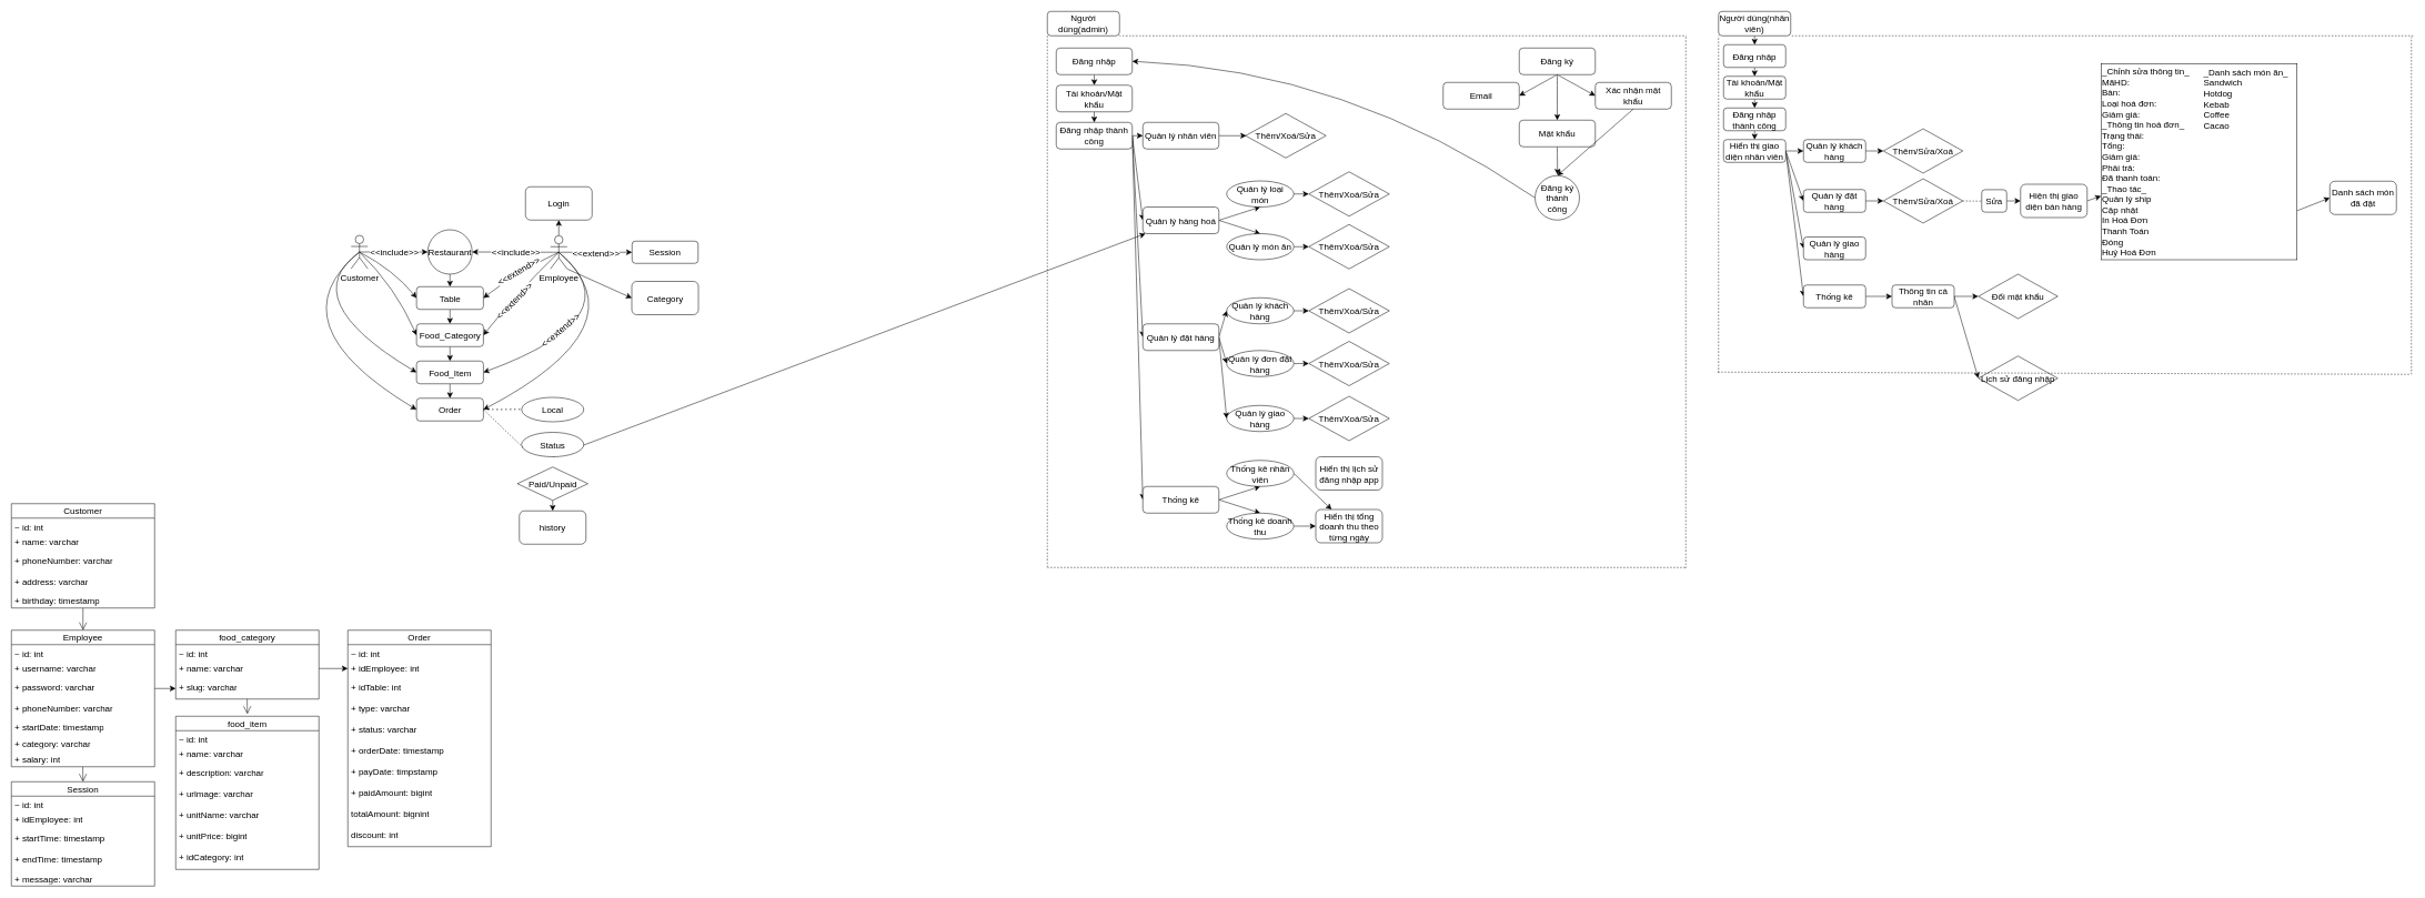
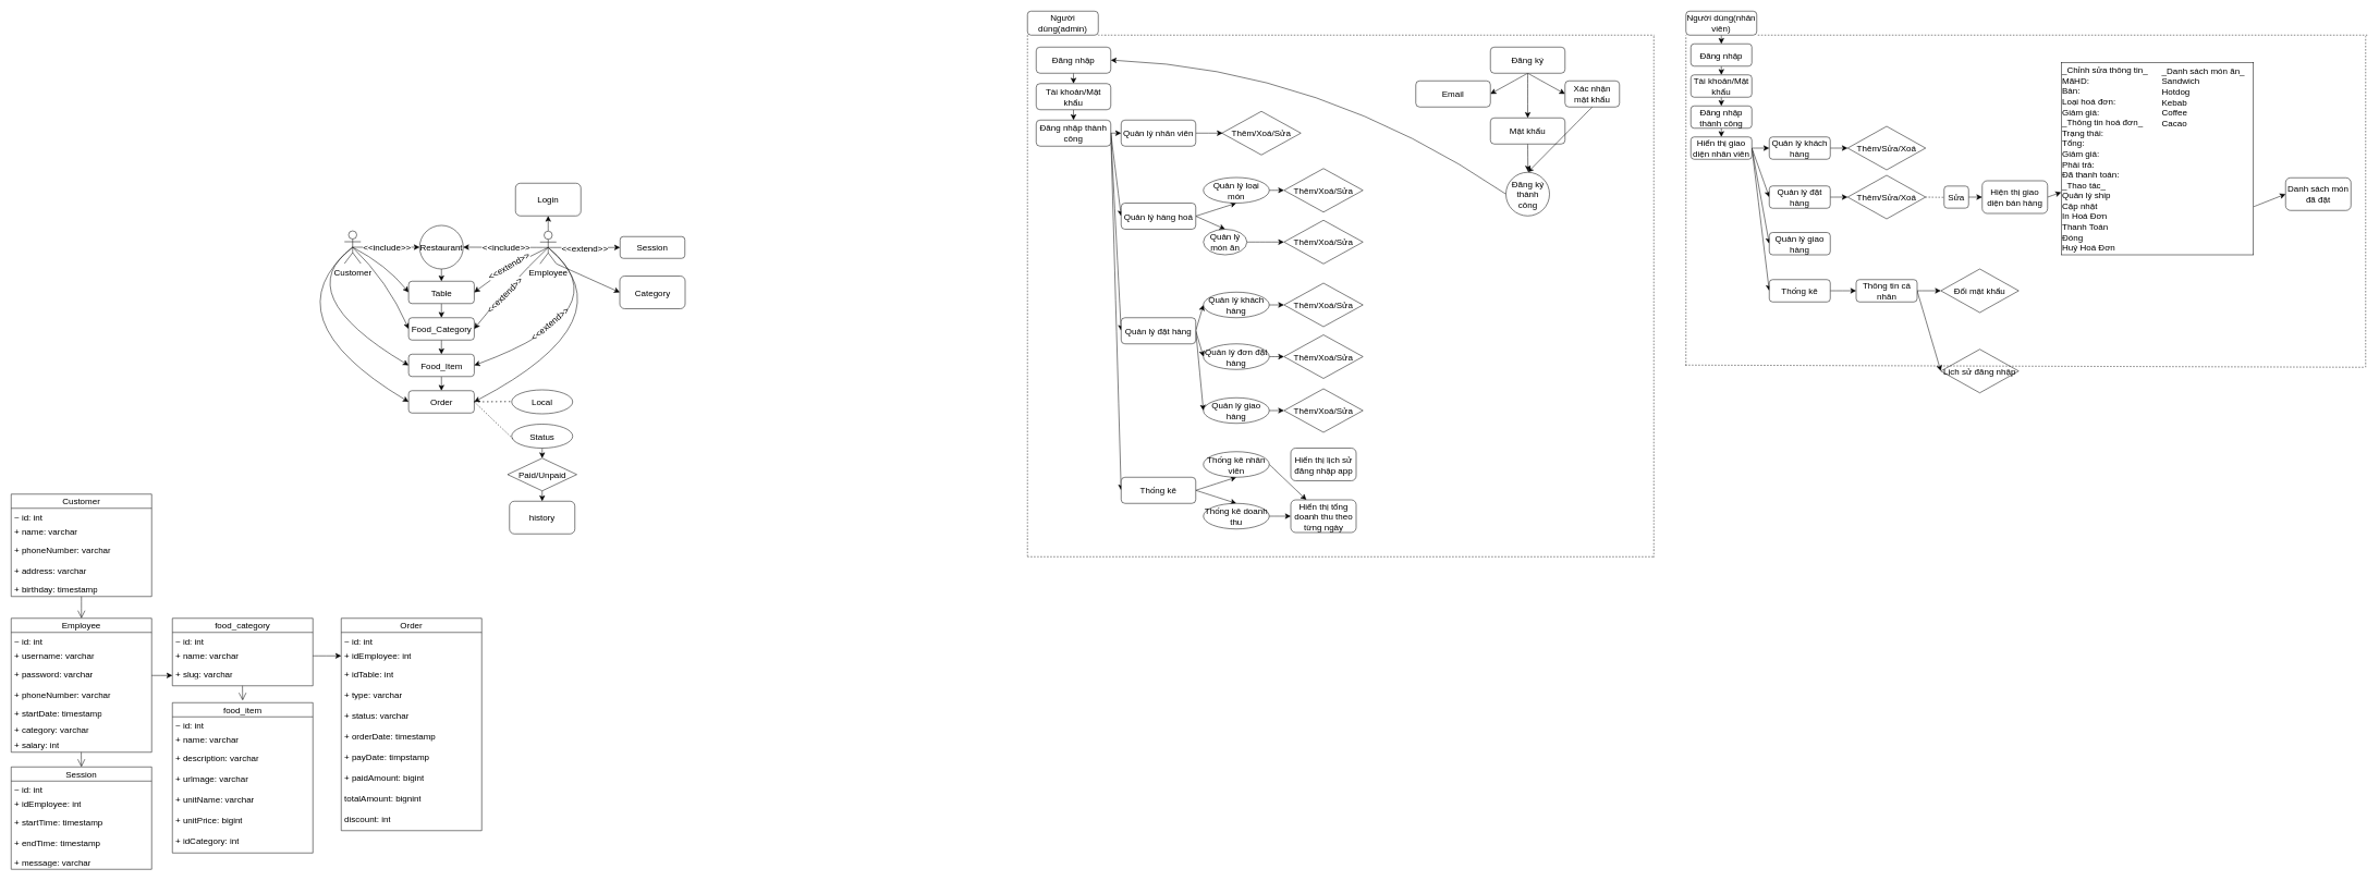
- <mxCell id="56" value="Xác nhận mật khẩu" style="rounded=1;whiteSpace=wrap;html=1;fontSize=16;" parent="1" vertex="1"><mxGeometry x="2873" y="148" width="137" height="48" as="geometry" /></mxCell>
+ <mxCell id="56" value="Xác nhận mật khẩu" style="rounded=1;whiteSpace=wrap;html=1;fontSize=16;" parent="1" vertex="1"><mxGeometry x="2873" y="148" width="100" height="48" as="geometry" /></mxCell>
- <mxCell id="131" style="edgeStyle=none;curved=1;rounded=0;orthogonalLoop=1;jettySize=auto;html=1;exitX=0.5;exitY=1;exitDx=0;exitDy=0;fontSize=12;startSize=8;endSize=8;" parent="1" source="132" target="22" edge="1"><mxGeometry relative="1" as="geometry" /></mxCell>
+ <mxCell id="131" style="edgeStyle=none;curved=1;rounded=0;orthogonalLoop=1;jettySize=auto;html=1;exitX=0.5;exitY=1;exitDx=0;exitDy=0;entryX=0.5;entryY=0;entryDx=0;entryDy=0;fontSize=12;startSize=8;endSize=8;" parent="1" source="132" target="135" edge="1"><mxGeometry relative="1" as="geometry" /></mxCell>
- <mxCell id="33" value="Quản lý món ăn" style="ellipse;whiteSpace=wrap;html=1;fontSize=16;" parent="1" vertex="1"><mxGeometry x="2209" y="420.5" width="121" height="47" as="geometry" /></mxCell>
+ <mxCell id="33" value="Quản lý món ăn" style="ellipse;whiteSpace=wrap;html=1;fontSize=16;" parent="1" vertex="1"><mxGeometry x="2209" y="420.5" width="80" height="47" as="geometry" /></mxCell>
